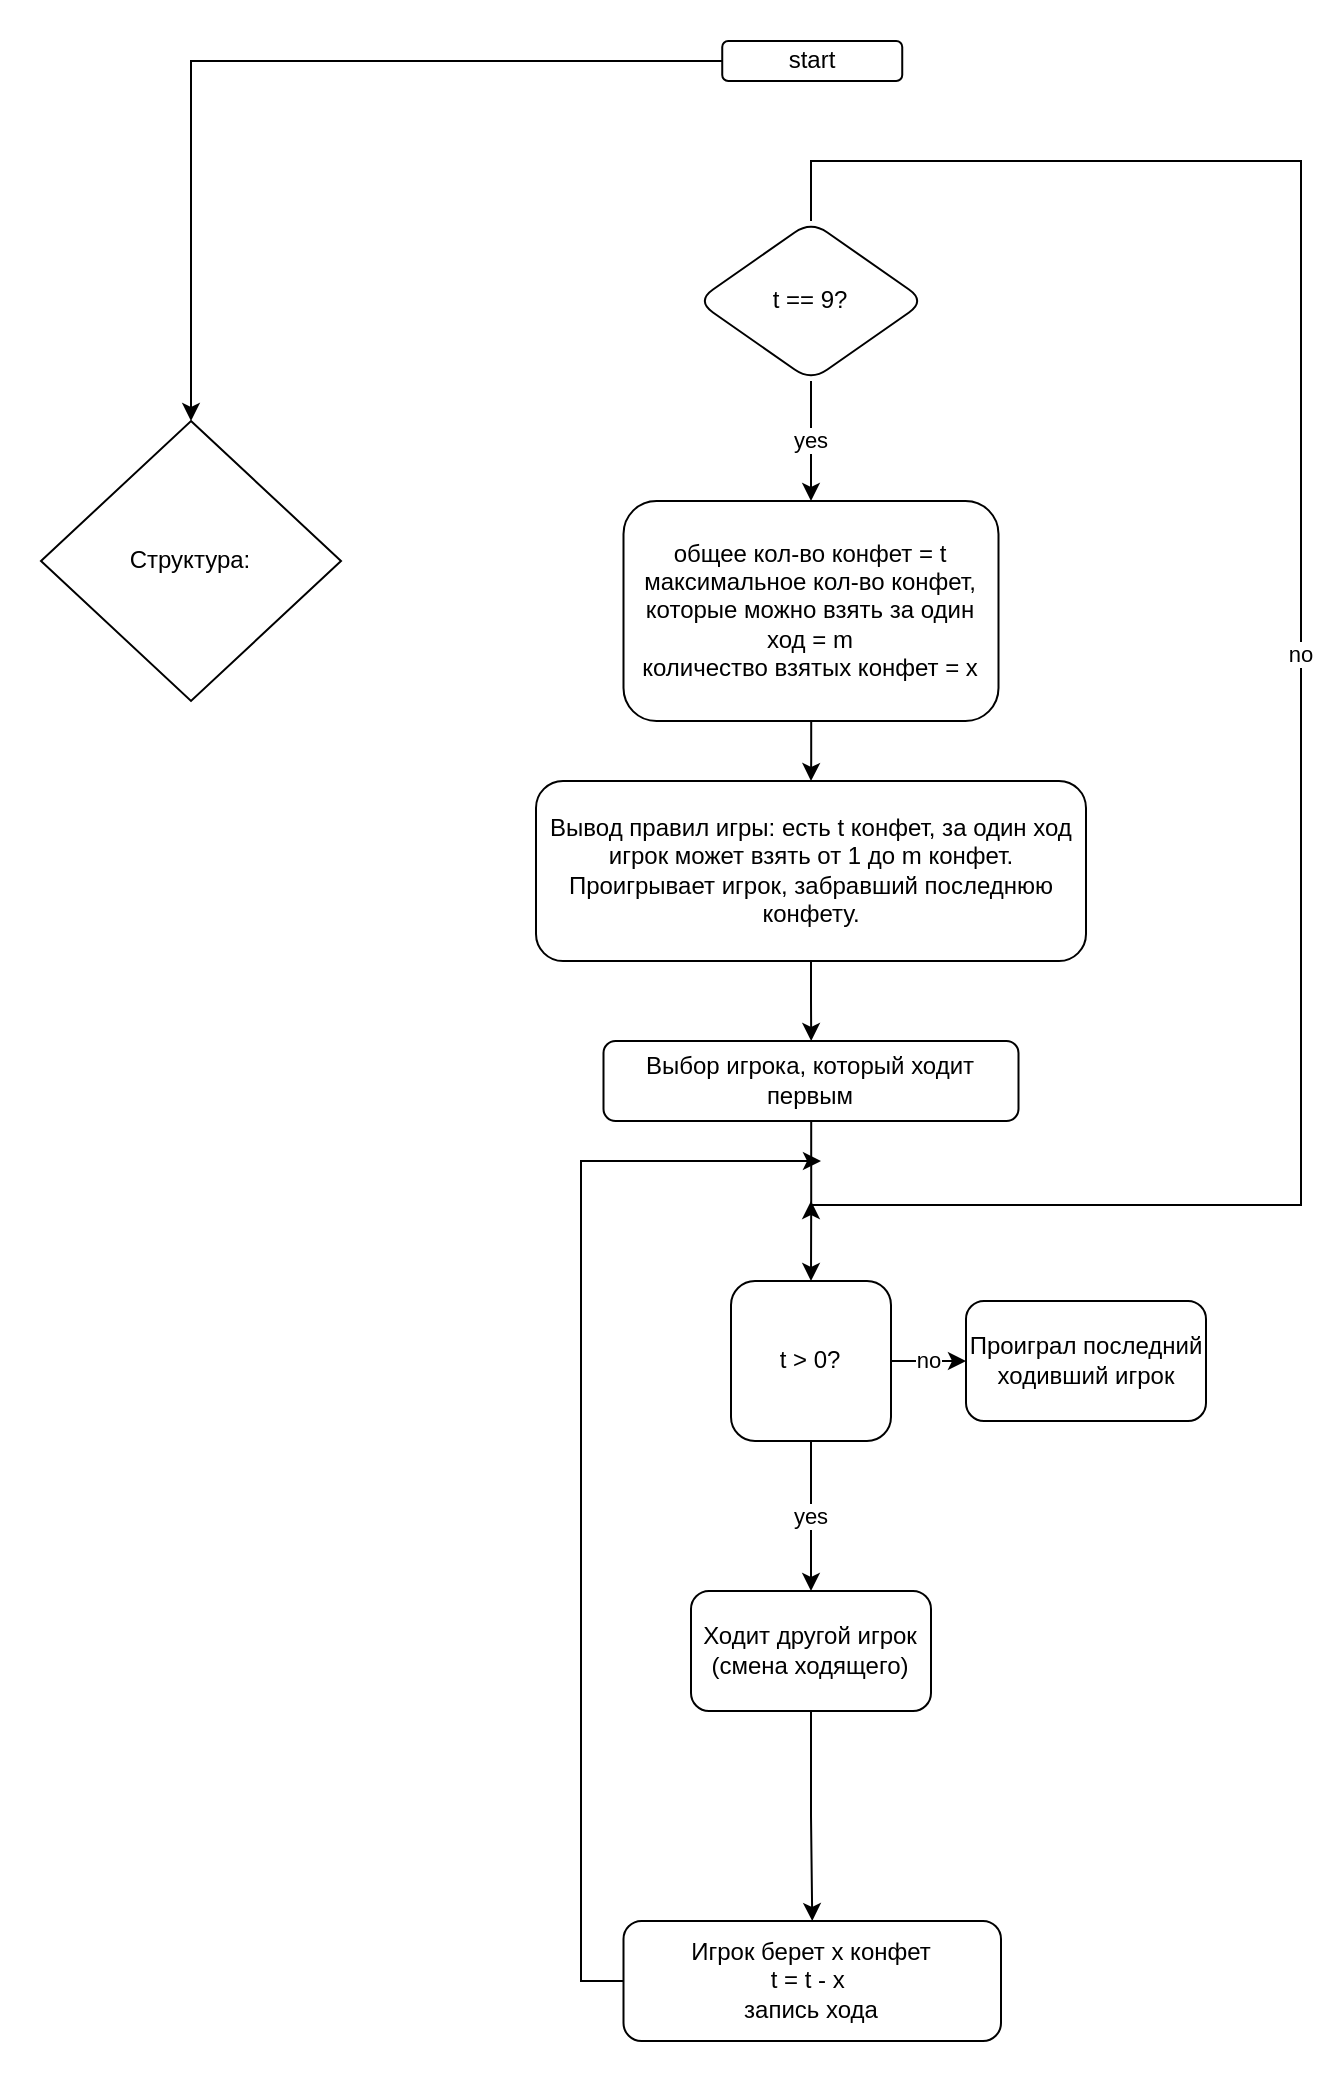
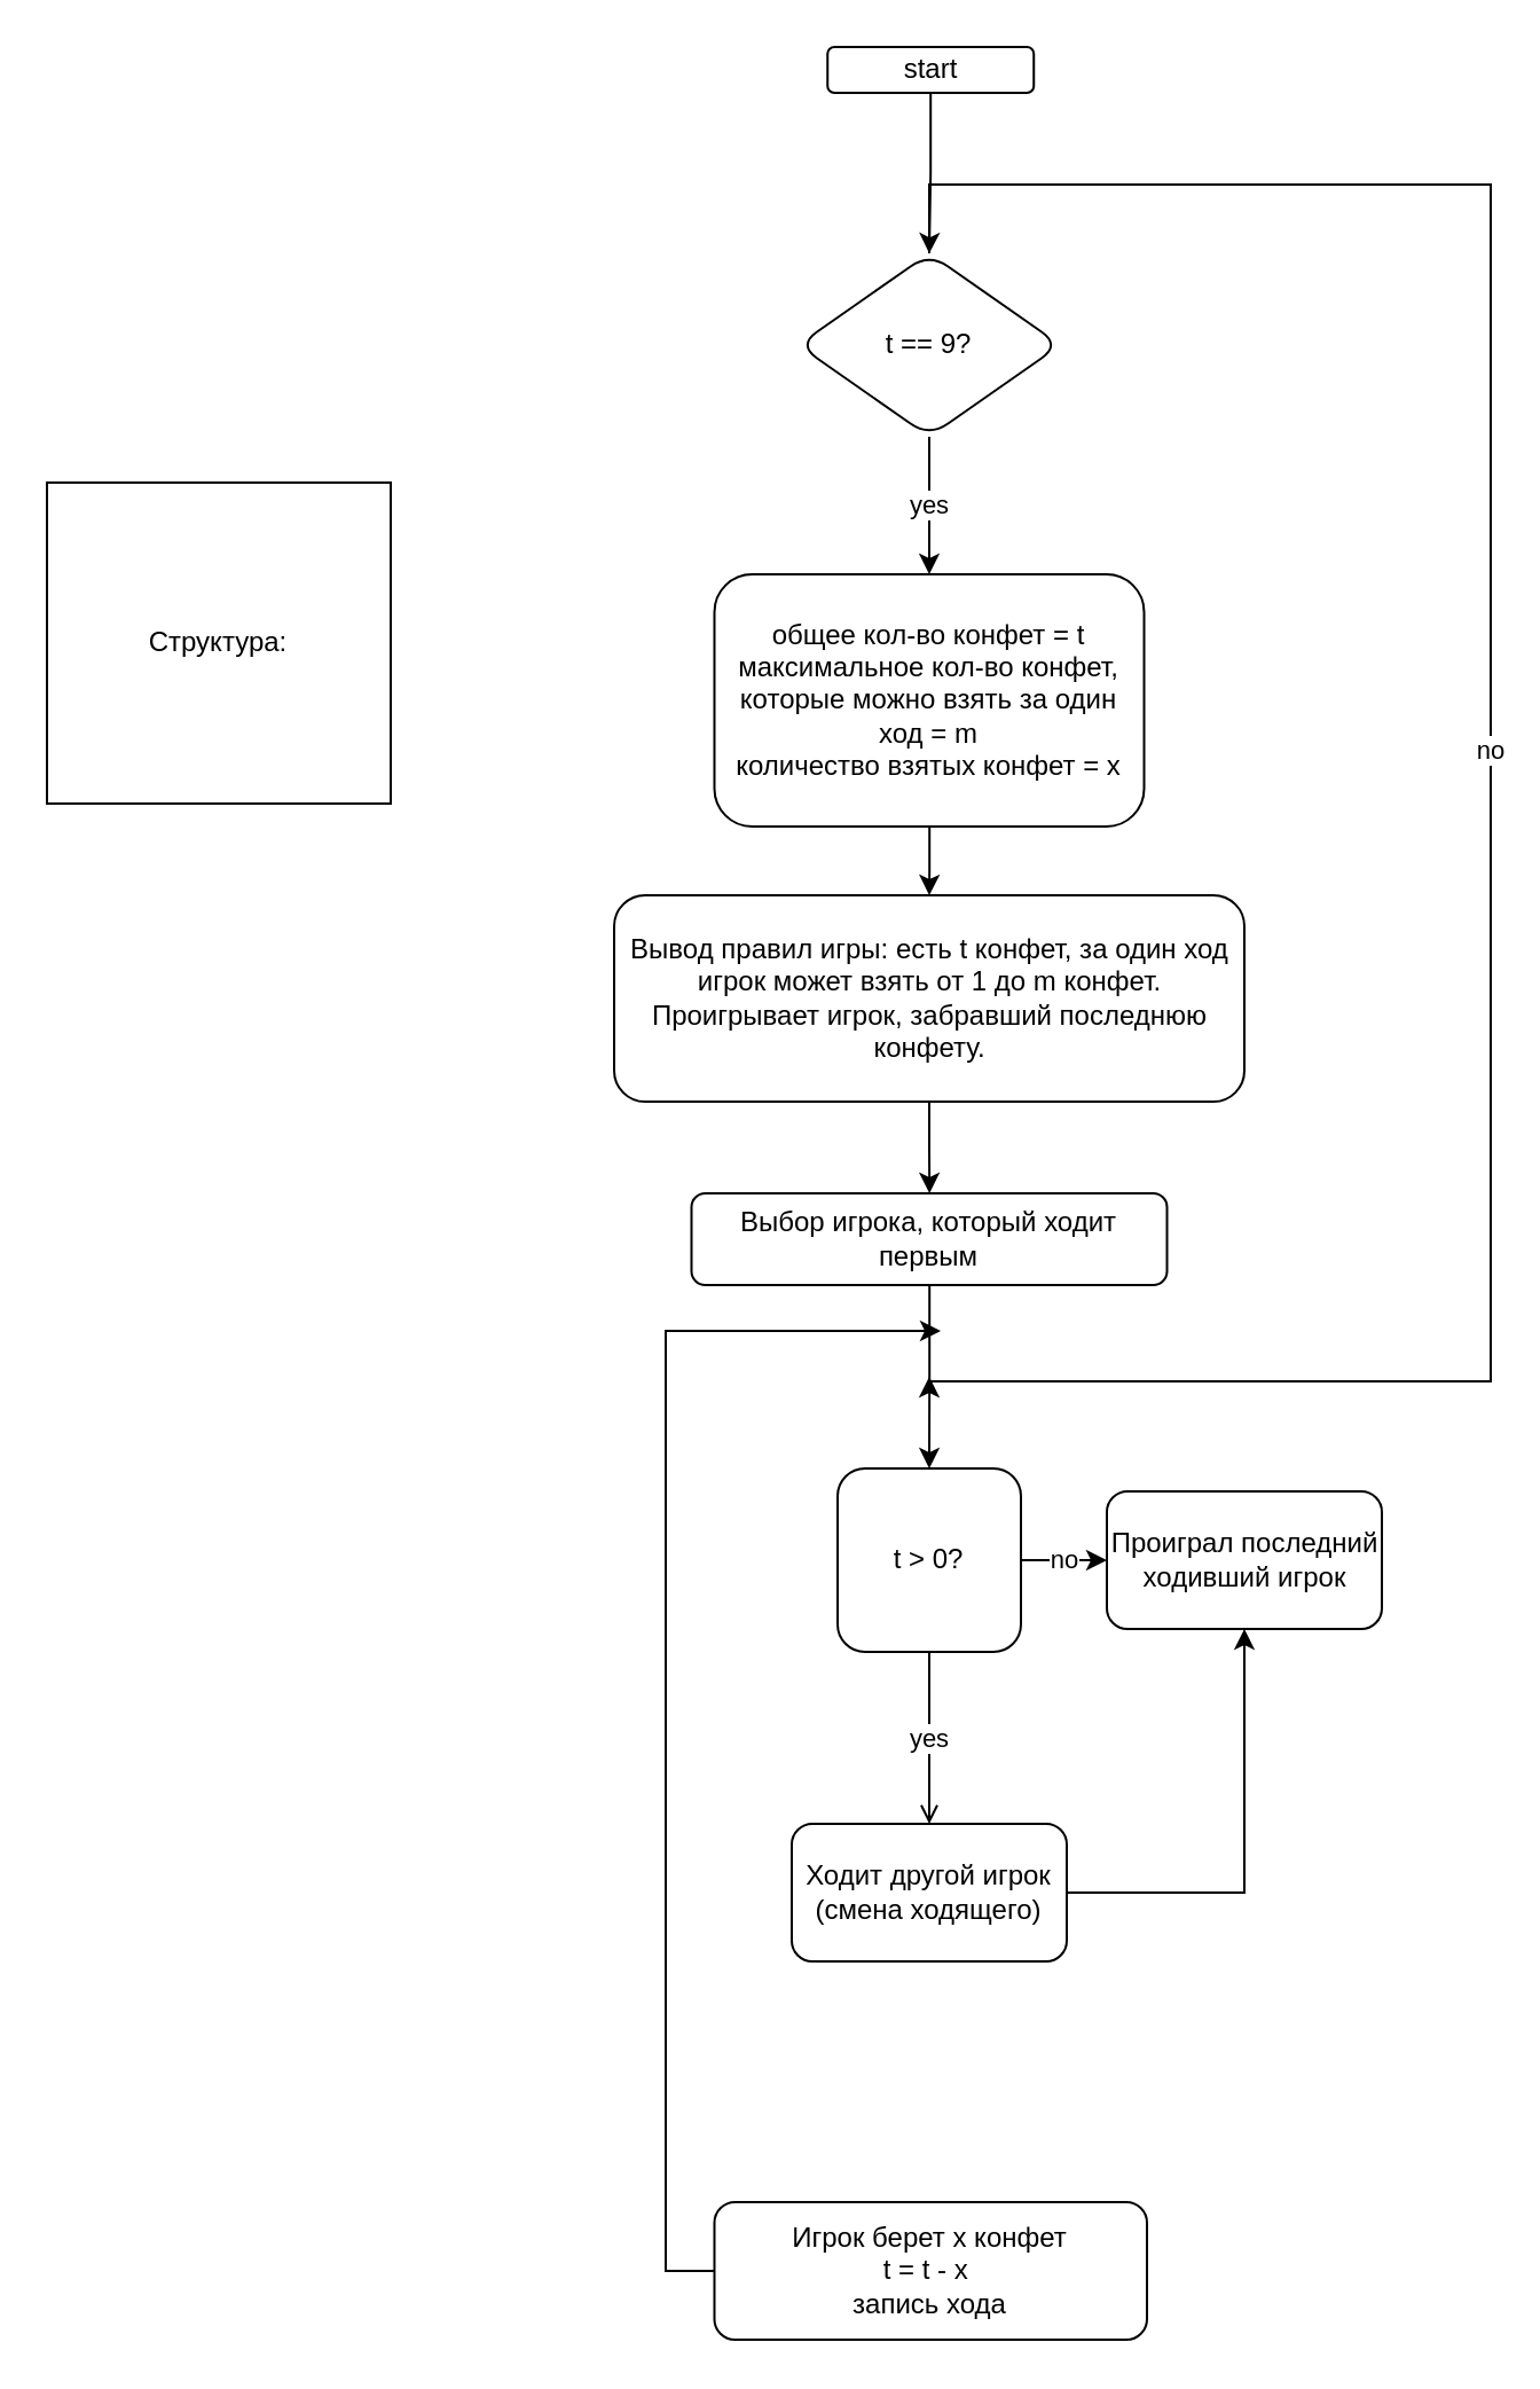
- <mxCell id="2" value="" style="edgeStyle=orthogonalEdgeStyle;rounded=0;orthogonalLoop=1;jettySize=auto;html=1;" edge="1" parent="1" source="3" target="21"><mxGeometry relative="1" as="geometry" /></mxCell>
+ <mxCell id="2" value="" style="edgeStyle=orthogonalEdgeStyle;rounded=0;orthogonalLoop=1;jettySize=auto;html=1;" edge="1" parent="1" source="3" target="20"><mxGeometry relative="1" as="geometry" /></mxCell>
- <mxCell id="21" value="Структура:&lt;br&gt;" style="rhombus;whiteSpace=wrap;html=1;" vertex="1" parent="1"><mxGeometry y="210" width="150" height="140" as="geometry" x="20" /></mxCell>
+ <mxCell id="21" value="Структура:&lt;br&gt;" style="rounded=0;whiteSpace=wrap;html=1;" vertex="1" parent="1"><mxGeometry y="210" width="150" height="140" as="geometry" x="20" /></mxCell>
- <mxCell id="11" value="yes" style="edgeStyle=orthogonalEdgeStyle;rounded=0;orthogonalLoop=1;jettySize=auto;html=1;" edge="1" parent="1" source="12" target="17"><mxGeometry relative="1" as="geometry" /></mxCell>
+ <mxCell id="11" value="yes" style="edgeStyle=orthogonalEdgeStyle;rounded=0;orthogonalLoop=1;jettySize=auto;html=1;endArrow=open;" edge="1" parent="1" source="12" target="17"><mxGeometry relative="1" as="geometry" /></mxCell>
- <mxCell id="16" style="edgeStyle=orthogonalEdgeStyle;rounded=0;orthogonalLoop=1;jettySize=auto;html=1;entryX=0.5;entryY=0;entryDx=0;entryDy=0;" edge="1" parent="1" source="17" target="15"><mxGeometry relative="1" as="geometry"><mxPoint x="405" y="950" as="targetPoint" /></mxGeometry></mxCell>
+ <mxCell id="16" style="edgeStyle=orthogonalEdgeStyle;rounded=0;orthogonalLoop=1;jettySize=auto;html=1;" edge="1" parent="1" source="17" target="13"><mxGeometry relative="1" as="geometry"><mxPoint x="405" y="950" as="targetPoint" /></mxGeometry></mxCell>
